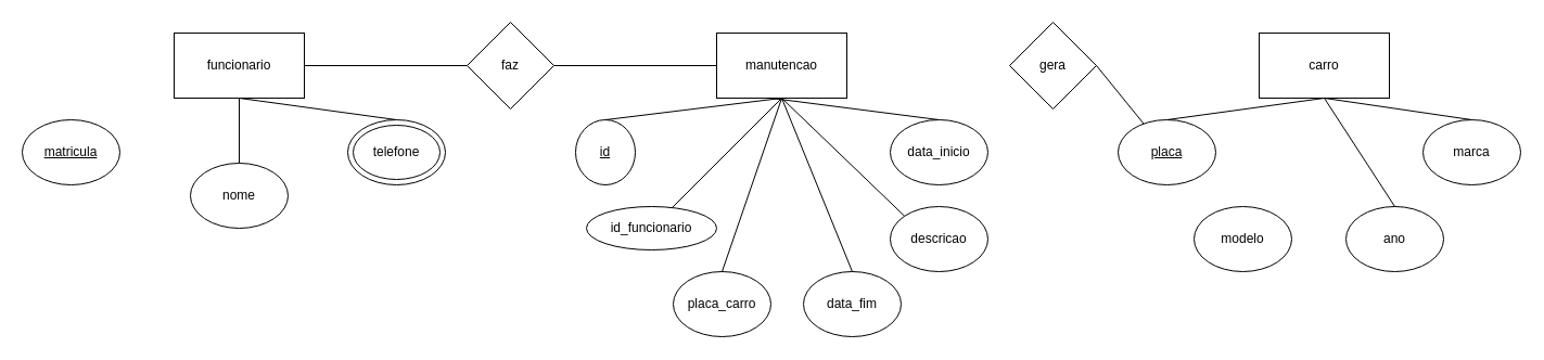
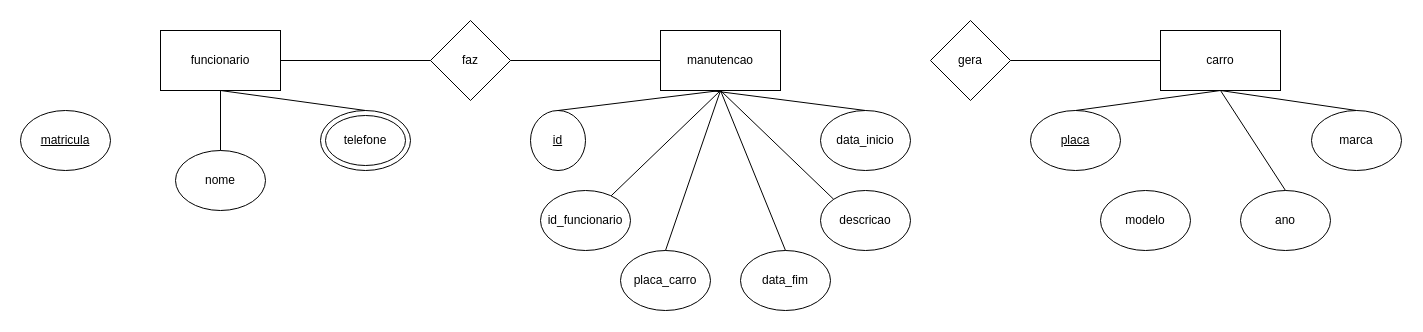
- <mxCell id="22" value="" style="endArrow=none;html=1;rounded=0;exitX=1;exitY=0.5;exitDx=0;exitDy=0;" edge="1" parent="1" source="19" target="8"><mxGeometry width="50" height="50" relative="1" as="geometry"><mxPoint x="740" y="130" as="sourcePoint" /><mxPoint x="790" y="80" as="targetPoint" /></mxGeometry></mxCell>
+ <mxCell id="22" value="" style="endArrow=none;html=1;rounded=0;entryX=0;entryY=0.5;entryDx=0;entryDy=0;exitX=1;exitY=0.5;exitDx=0;exitDy=0;" edge="1" parent="1" source="19" target="7"><mxGeometry width="50" height="50" relative="1" as="geometry"><mxPoint x="740" y="130" as="sourcePoint" /><mxPoint x="790" y="80" as="targetPoint" /></mxGeometry></mxCell>
- <mxCell id="14" value="id_funcionario" style="ellipse;whiteSpace=wrap;html=1;" vertex="1" parent="1"><mxGeometry x="540" y="190" width="120" height="40" as="geometry" /></mxCell>
+ <mxCell id="14" value="id_funcionario" style="ellipse;whiteSpace=wrap;html=1;" vertex="1" parent="1"><mxGeometry x="540" y="190" width="90" height="60" as="geometry" /></mxCell>
